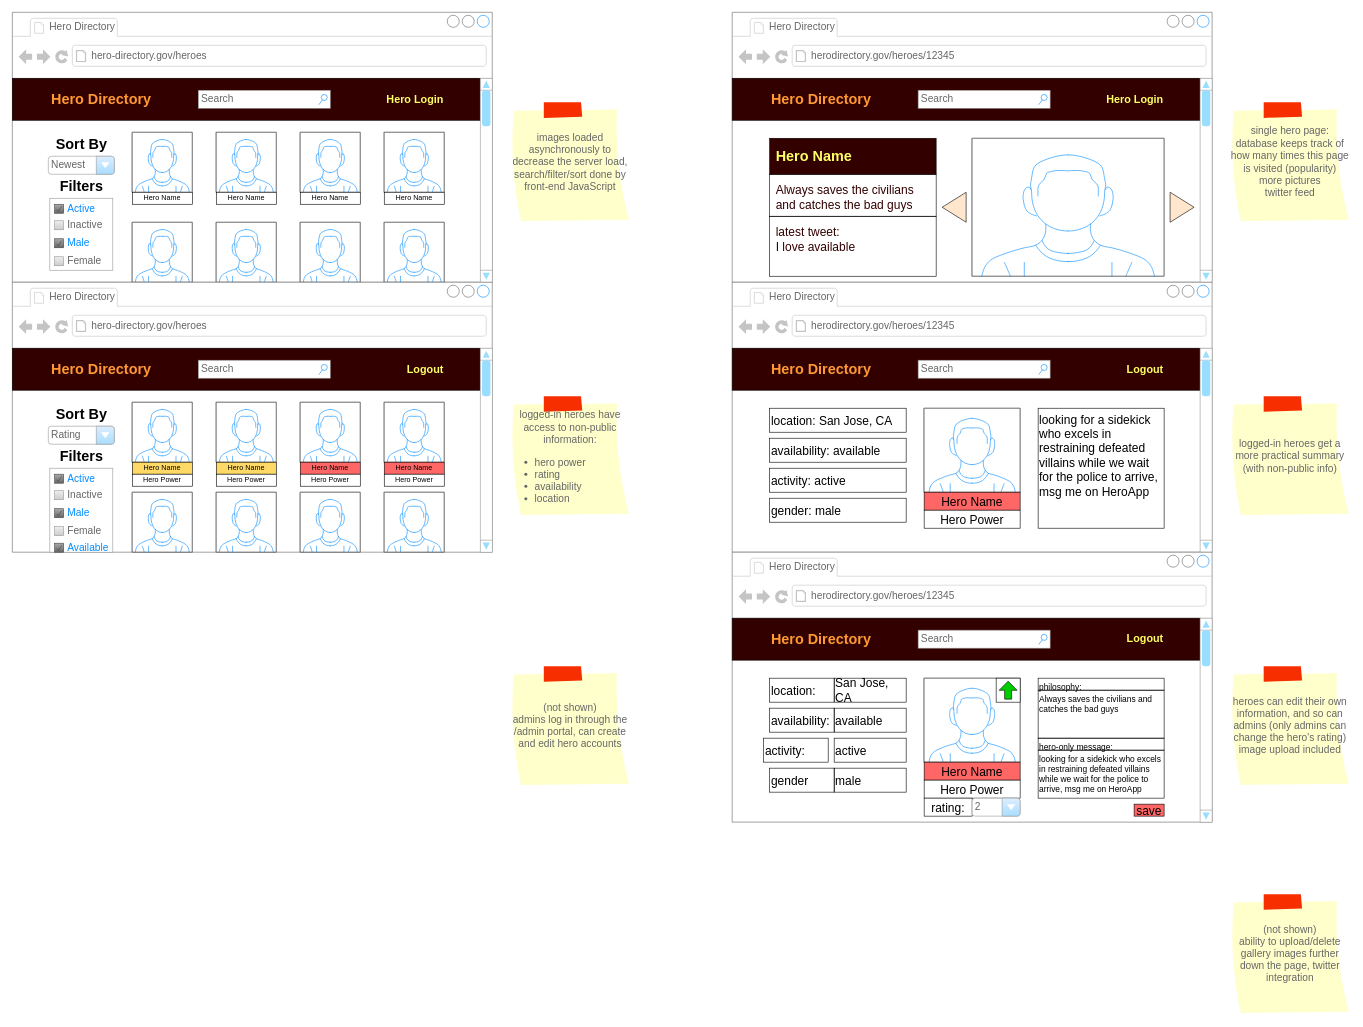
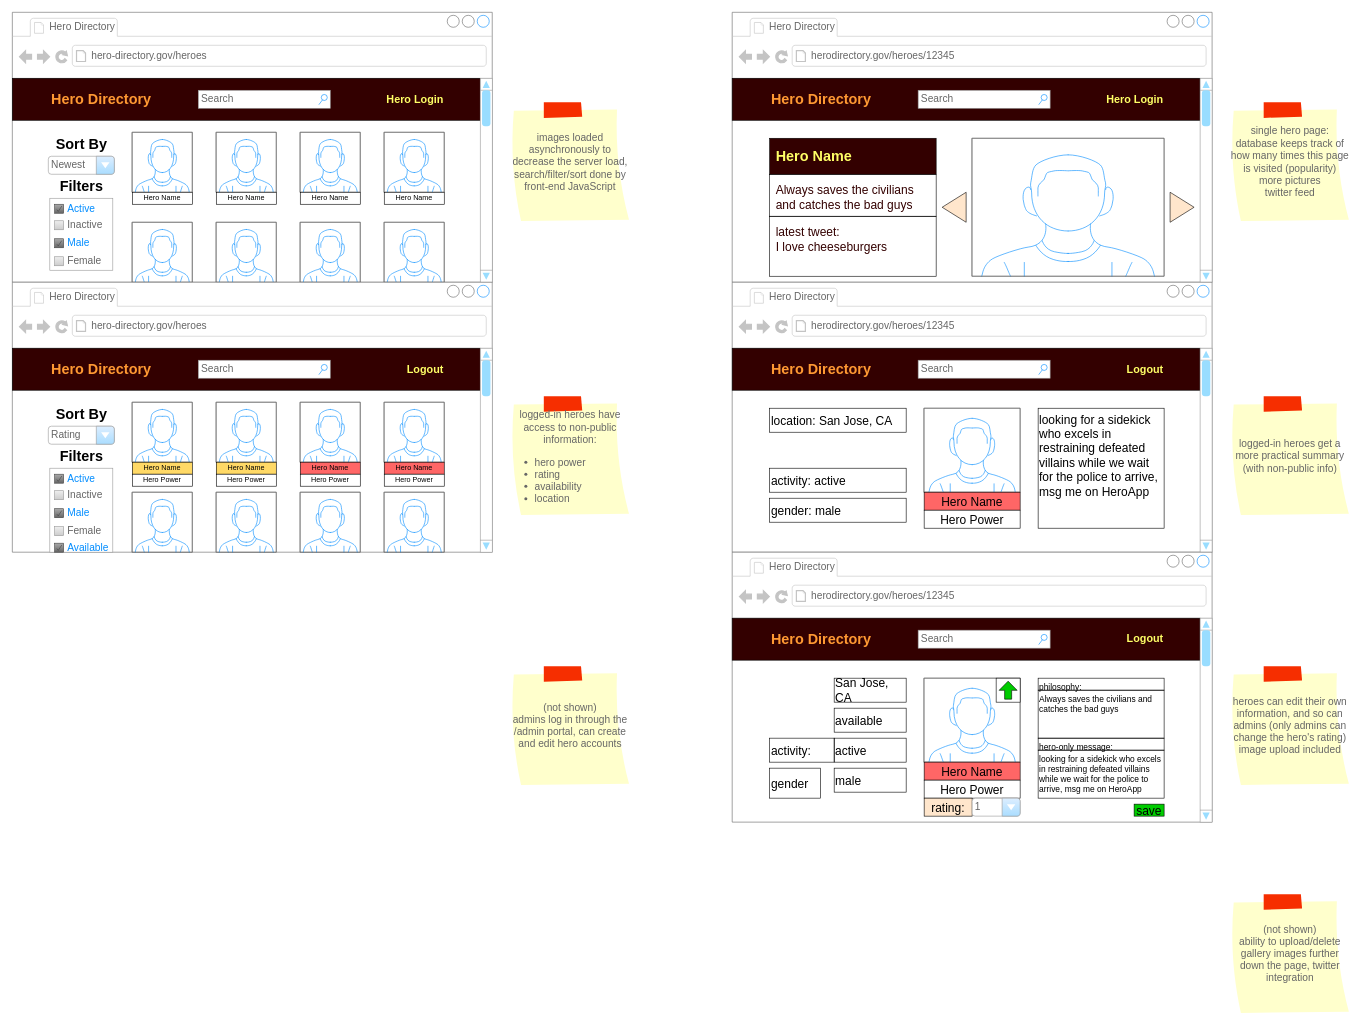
- <mxCell id="78" value="latest tweet:&lt;br style=&quot;font-size: 20px;&quot;&gt;I love available" style="text;html=1;strokeColor=default;fillColor=none;align=left;verticalAlign=top;whiteSpace=wrap;rounded=0;labelBackgroundColor=none;fontSize=20;fontColor=#330000;labelPosition=center;verticalLabelPosition=middle;spacing=10;" vertex="1" parent="65"><mxGeometry x="62.5" y="340" width="277.5" height="100" as="geometry" /></mxCell>
+ <mxCell id="78" value="latest tweet:&lt;br style=&quot;font-size: 20px;&quot;&gt;I love cheeseburgers" style="text;html=1;strokeColor=default;fillColor=none;align=left;verticalAlign=top;whiteSpace=wrap;rounded=0;labelBackgroundColor=none;fontSize=20;fontColor=#330000;labelPosition=center;verticalLabelPosition=middle;spacing=10;" vertex="1" parent="65"><mxGeometry x="62.5" y="340" width="277.5" height="100" as="geometry" /></mxCell>
- <mxCell id="92" value="availability: available" style="rounded=0;whiteSpace=wrap;html=1;labelBackgroundColor=none;fontSize=20;fontColor=#000000;strokeColor=default;fillColor=none;align=left;" vertex="1" parent="80"><mxGeometry x="62.5" y="260" width="227.5" height="40" as="geometry" /></mxCell>
- <mxCell id="108" value="location:" style="rounded=0;whiteSpace=wrap;html=1;labelBackgroundColor=none;fontSize=20;fontColor=#000000;strokeColor=default;fillColor=none;align=left;" vertex="1" parent="97"><mxGeometry x="62.5" y="210" width="107.5" height="40" as="geometry" /></mxCell>
- <mxCell id="111" value="availability:" style="rounded=0;whiteSpace=wrap;html=1;labelBackgroundColor=none;fontSize=20;fontColor=#000000;strokeColor=default;fillColor=none;align=left;" vertex="1" parent="97"><mxGeometry x="62.5" y="260" width="107.5" height="40" as="geometry" /></mxCell>
- <mxCell id="113" value="activity:" style="rounded=0;whiteSpace=wrap;html=1;labelBackgroundColor=none;fontSize=20;fontColor=#000000;strokeColor=default;fillColor=none;align=left;" vertex="1" parent="97"><mxGeometry x="52.5" y="310" width="107.5" height="40" as="geometry" /></mxCell>
+ <mxCell id="113" value="activity:" style="rounded=0;whiteSpace=wrap;html=1;labelBackgroundColor=none;fontSize=20;fontColor=#000000;strokeColor=default;fillColor=none;align=left;" vertex="1" parent="97"><mxGeometry x="62.5" y="310" width="107.5" height="40" as="geometry" /></mxCell>
- <mxCell id="115" value="gender" style="rounded=0;whiteSpace=wrap;html=1;labelBackgroundColor=none;fontSize=20;fontColor=#000000;strokeColor=default;fillColor=none;align=left;" vertex="1" parent="97"><mxGeometry x="62.5" y="360" width="107.5" height="40" as="geometry" /></mxCell>
+ <mxCell id="115" value="gender" style="rounded=0;whiteSpace=wrap;html=1;labelBackgroundColor=none;fontSize=20;fontColor=#000000;strokeColor=default;fillColor=none;align=left;" vertex="1" parent="97"><mxGeometry x="62.5" y="360" width="85" height="50" as="geometry" /></mxCell>
- <mxCell id="117" value="rating:" style="rounded=0;whiteSpace=wrap;html=1;fontSize=20;" vertex="1" parent="97"><mxGeometry x="320" y="410" width="80" height="30" as="geometry" /></mxCell>
+ <mxCell id="117" value="rating:" style="rounded=0;whiteSpace=wrap;html=1;fontSize=20;fillColor=#ffe6cc;" vertex="1" parent="97"><mxGeometry x="320" y="410" width="80" height="30" as="geometry" /></mxCell>
- <mxCell id="118" value="2" style="strokeWidth=1;shadow=0;dashed=0;align=center;html=1;shape=mxgraph.mockup.forms.comboBox;strokeColor=#999999;fillColor=#ddeeff;align=left;fillColor2=#aaddff;mainText=;fontColor=#666666;fontSize=17;spacingLeft=3;labelBackgroundColor=none;" vertex="1" parent="97"><mxGeometry x="400" y="410" width="80" height="30" as="geometry" /></mxCell>
+ <mxCell id="118" value="1" style="strokeWidth=1;shadow=0;dashed=0;align=center;html=1;shape=mxgraph.mockup.forms.comboBox;strokeColor=#999999;fillColor=#ddeeff;align=left;fillColor2=#aaddff;mainText=;fontColor=#666666;fontSize=17;spacingLeft=3;labelBackgroundColor=none;" vertex="1" parent="97"><mxGeometry x="400" y="410" width="80" height="30" as="geometry" /></mxCell>
- <mxCell id="121" value="save" style="rounded=0;whiteSpace=wrap;html=1;labelBackgroundColor=none;fontSize=20;fontColor=#000000;strokeColor=default;fillColor=#ff6666;" vertex="1" parent="97"><mxGeometry x="670" y="420" width="50" height="20" as="geometry" /></mxCell>
+ <mxCell id="121" value="save" style="rounded=0;whiteSpace=wrap;html=1;labelBackgroundColor=none;fontSize=20;fontColor=#000000;strokeColor=default;fillColor=#00CC00;" vertex="1" parent="97"><mxGeometry x="670" y="420" width="50" height="20" as="geometry" /></mxCell>
